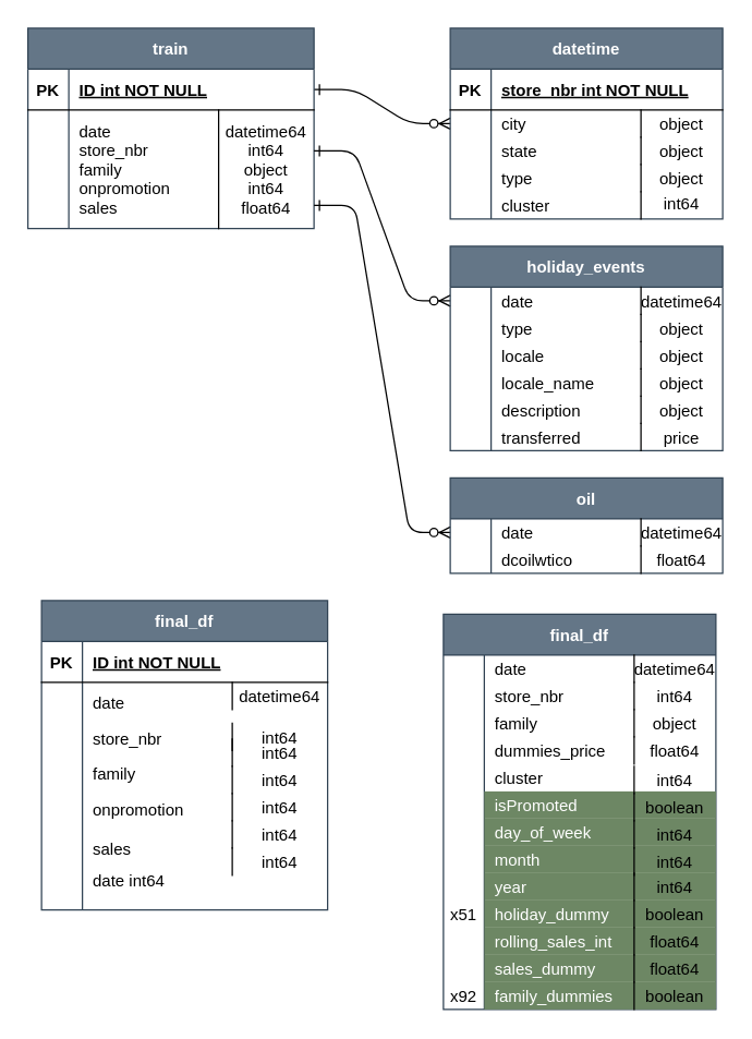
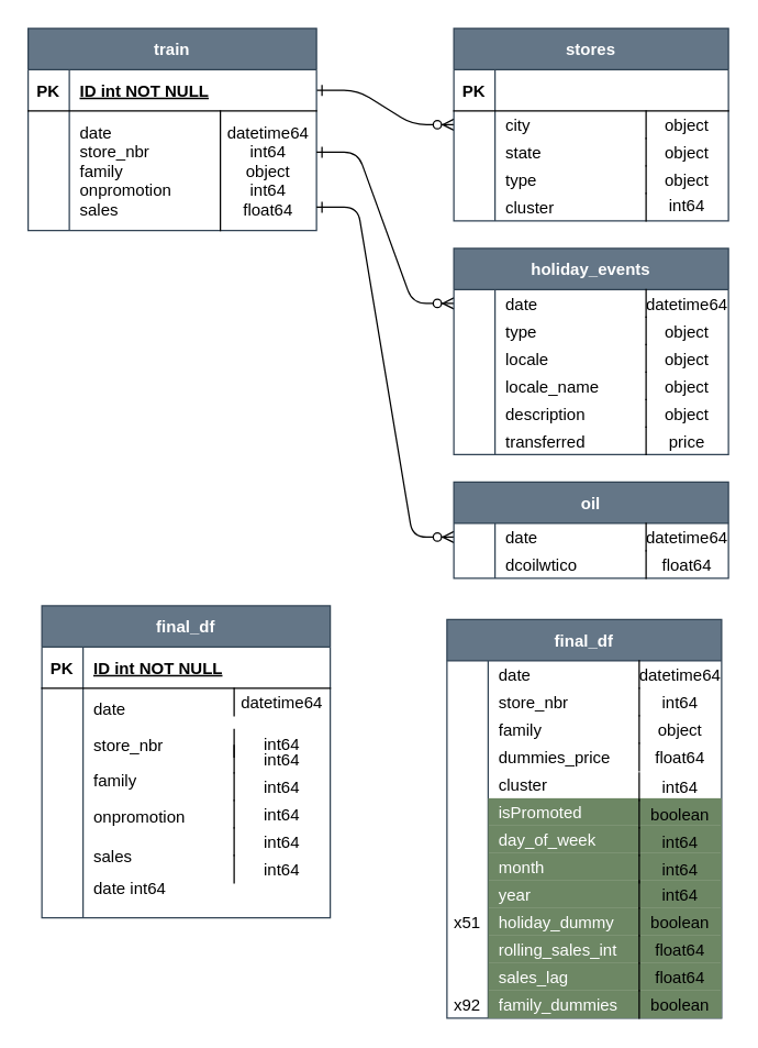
- <mxCell id="3" value="datetime" style="shape=table;startSize=30;container=1;collapsible=1;childLayout=tableLayout;fixedRows=1;rowLines=0;fontStyle=1;align=center;resizeLast=1;fillColor=#647687;fontColor=#ffffff;strokeColor=#314354;" parent="1" vertex="1"><mxGeometry x="330" y="20" width="200" height="140" as="geometry" /></mxCell>
+ <mxCell id="3" value="stores" style="shape=table;startSize=30;container=1;collapsible=1;childLayout=tableLayout;fixedRows=1;rowLines=0;fontStyle=1;align=center;resizeLast=1;fillColor=#647687;fontColor=#ffffff;strokeColor=#314354;" parent="1" vertex="1"><mxGeometry x="330" y="20" width="200" height="140" as="geometry" /></mxCell>
- <mxCell id="6" value="store_nbr int NOT NULL " style="shape=partialRectangle;overflow=hidden;connectable=0;fillColor=none;top=0;left=0;bottom=0;right=0;align=left;spacingLeft=6;fontStyle=5;" parent="4" vertex="1"><mxGeometry x="30" width="170" height="30" as="geometry"><mxRectangle width="170" height="30" as="alternateBounds" /></mxGeometry></mxCell>
- <mxCell id="132" value="sales_dummy" style="shape=partialRectangle;overflow=hidden;connectable=0;fillColor=#6d8764;top=0;left=0;bottom=0;right=0;align=left;spacingLeft=6;fontColor=#ffffff;strokeColor=#3A5431;" vertex="1" parent="130"><mxGeometry x="30" width="170" height="20" as="geometry"><mxRectangle width="170" height="20" as="alternateBounds" /></mxGeometry></mxCell>
+ <mxCell id="132" value="sales_lag" style="shape=partialRectangle;overflow=hidden;connectable=0;fillColor=#6d8764;top=0;left=0;bottom=0;right=0;align=left;spacingLeft=6;fontColor=#ffffff;strokeColor=#3A5431;" vertex="1" parent="130"><mxGeometry x="30" width="170" height="20" as="geometry"><mxRectangle width="170" height="20" as="alternateBounds" /></mxGeometry></mxCell>
